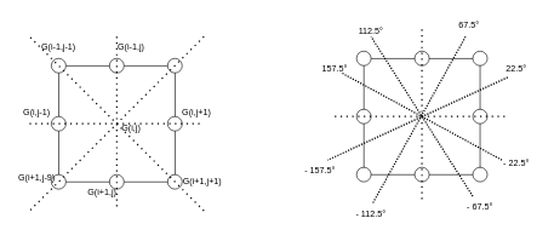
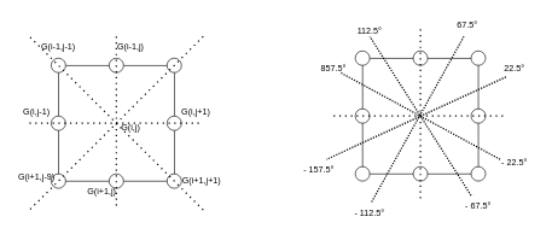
- <mxCell id="20" value="157.5°" style="text;html=1;strokeColor=none;fillColor=none;align=center;verticalAlign=middle;whiteSpace=wrap;rounded=0;" vertex="1" parent="1"><mxGeometry x="430" y="80" width="60" height="30" as="geometry" /></mxCell>
+ <mxCell id="20" value="857.5°" style="text;html=1;strokeColor=none;fillColor=none;align=center;verticalAlign=middle;whiteSpace=wrap;rounded=0;" vertex="1" parent="1"><mxGeometry x="430" y="80" width="60" height="30" as="geometry" /></mxCell>
